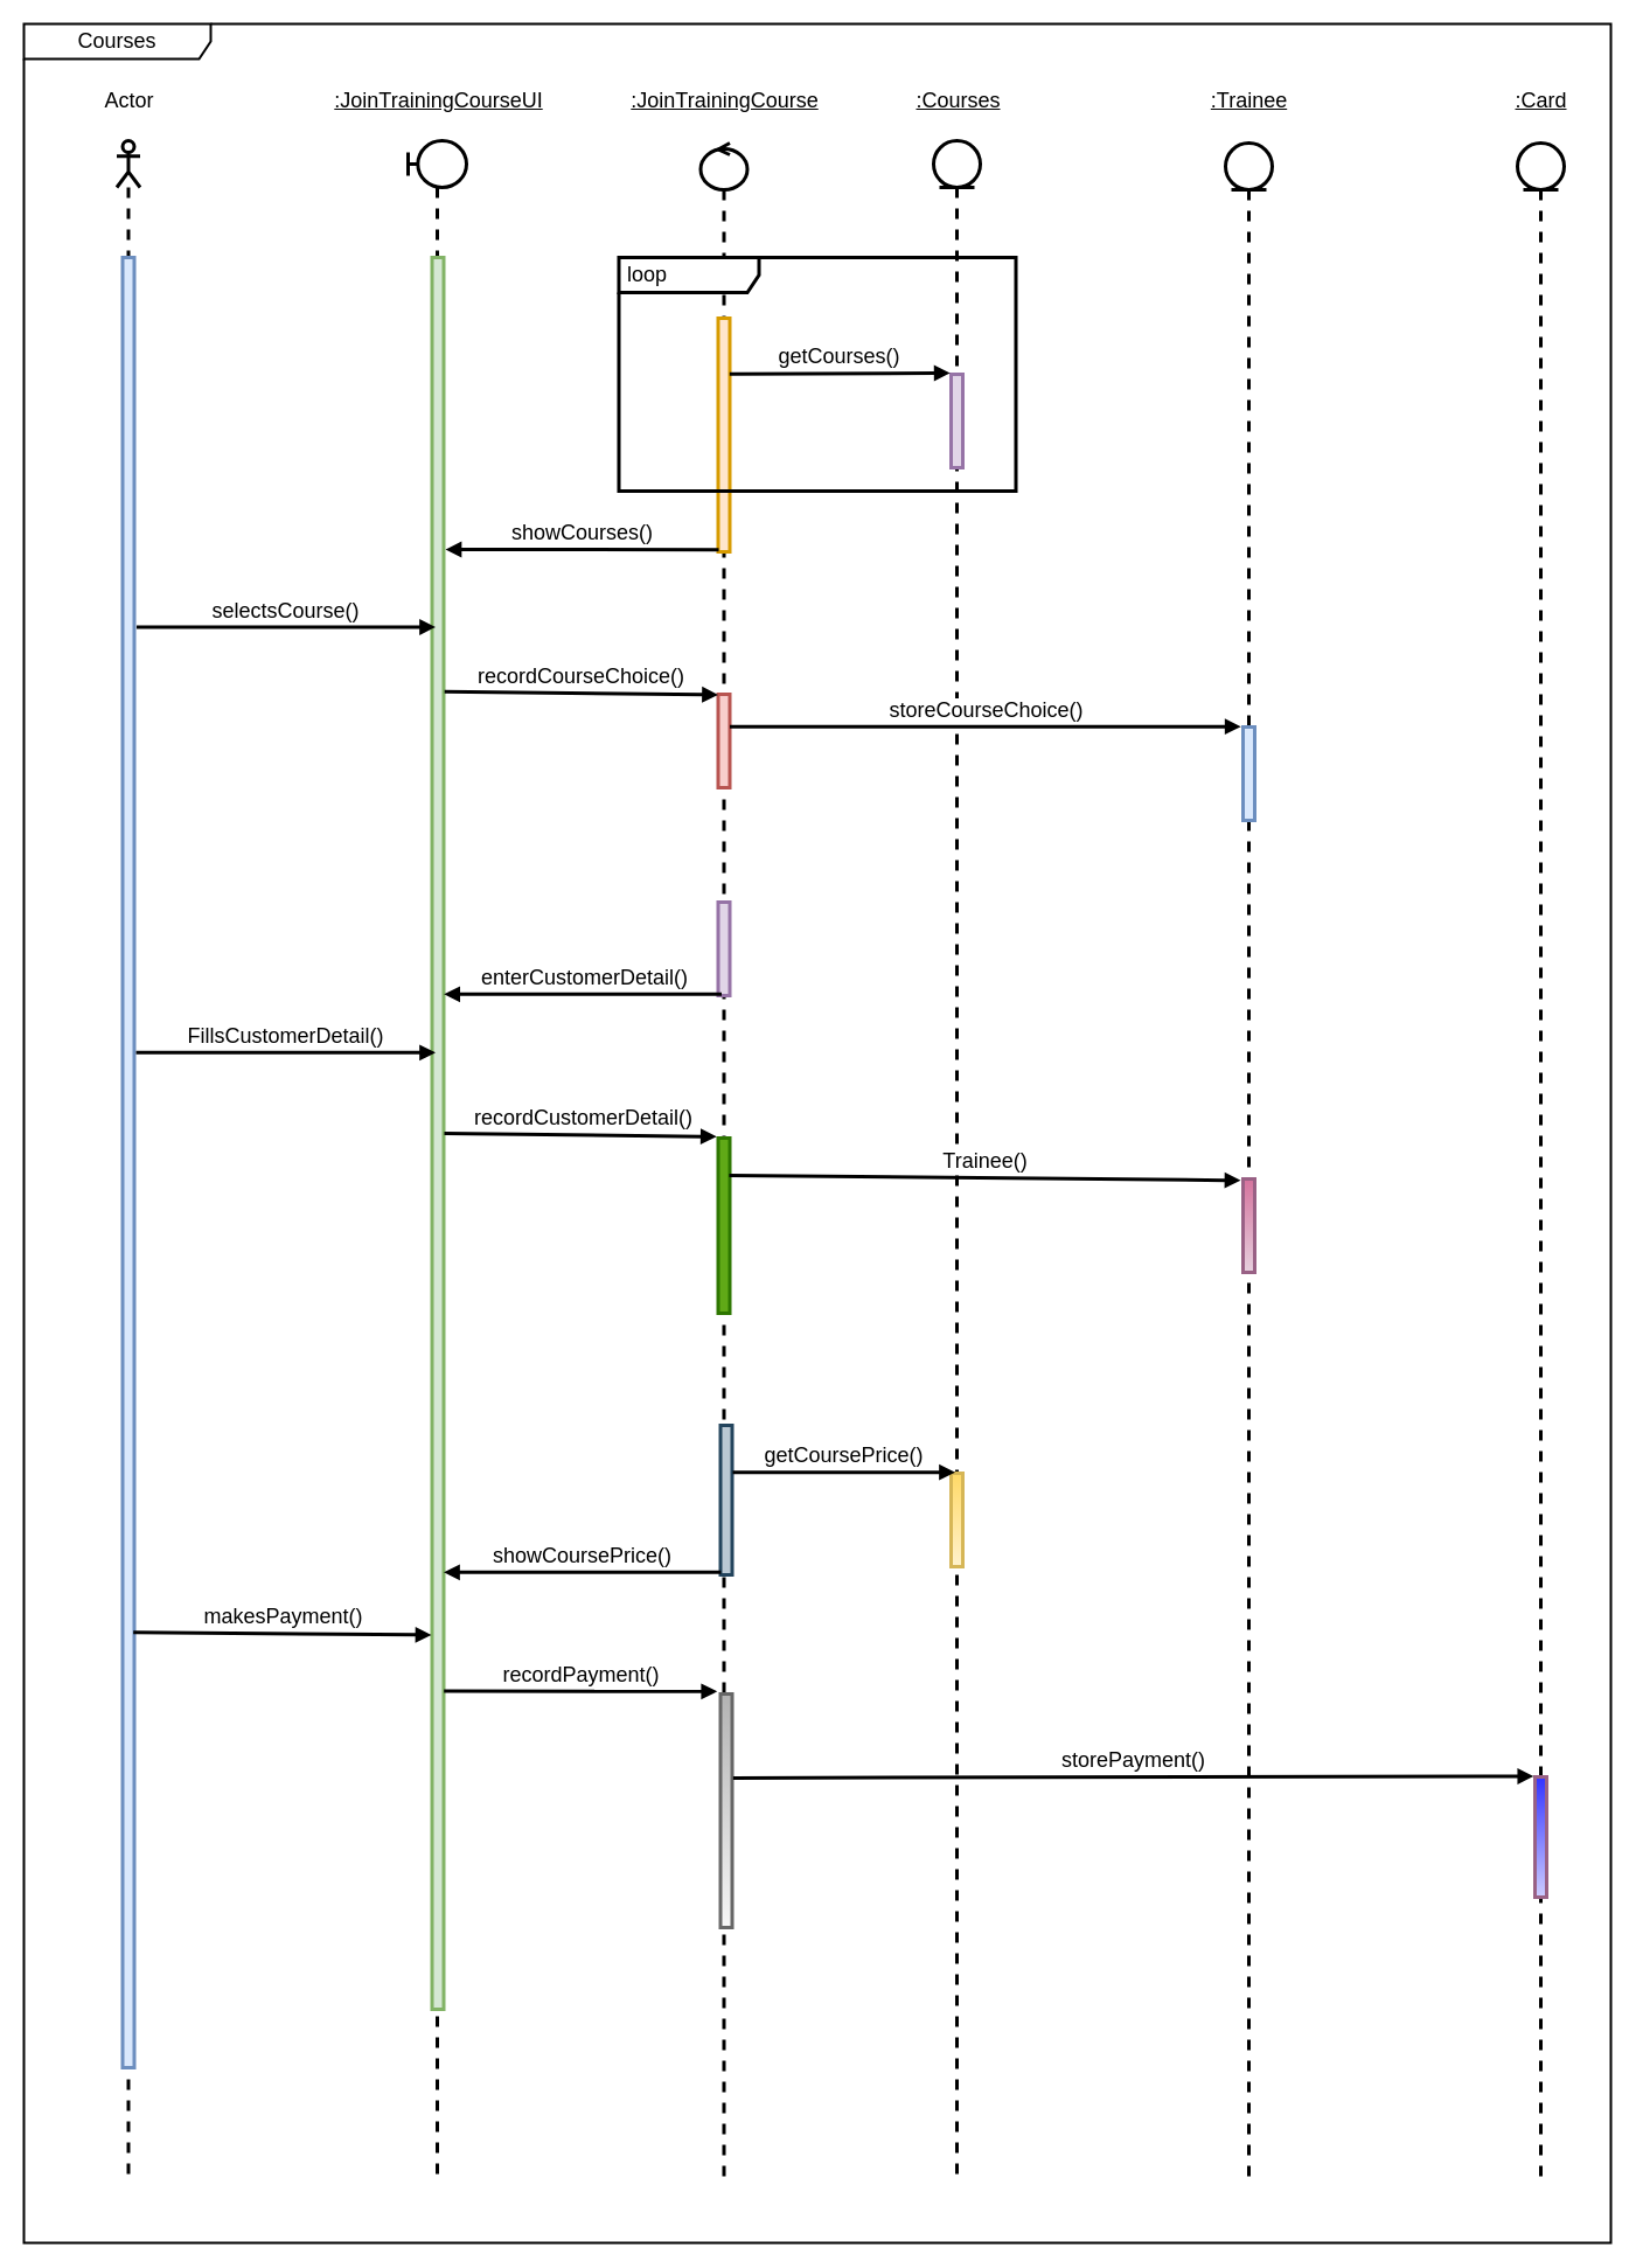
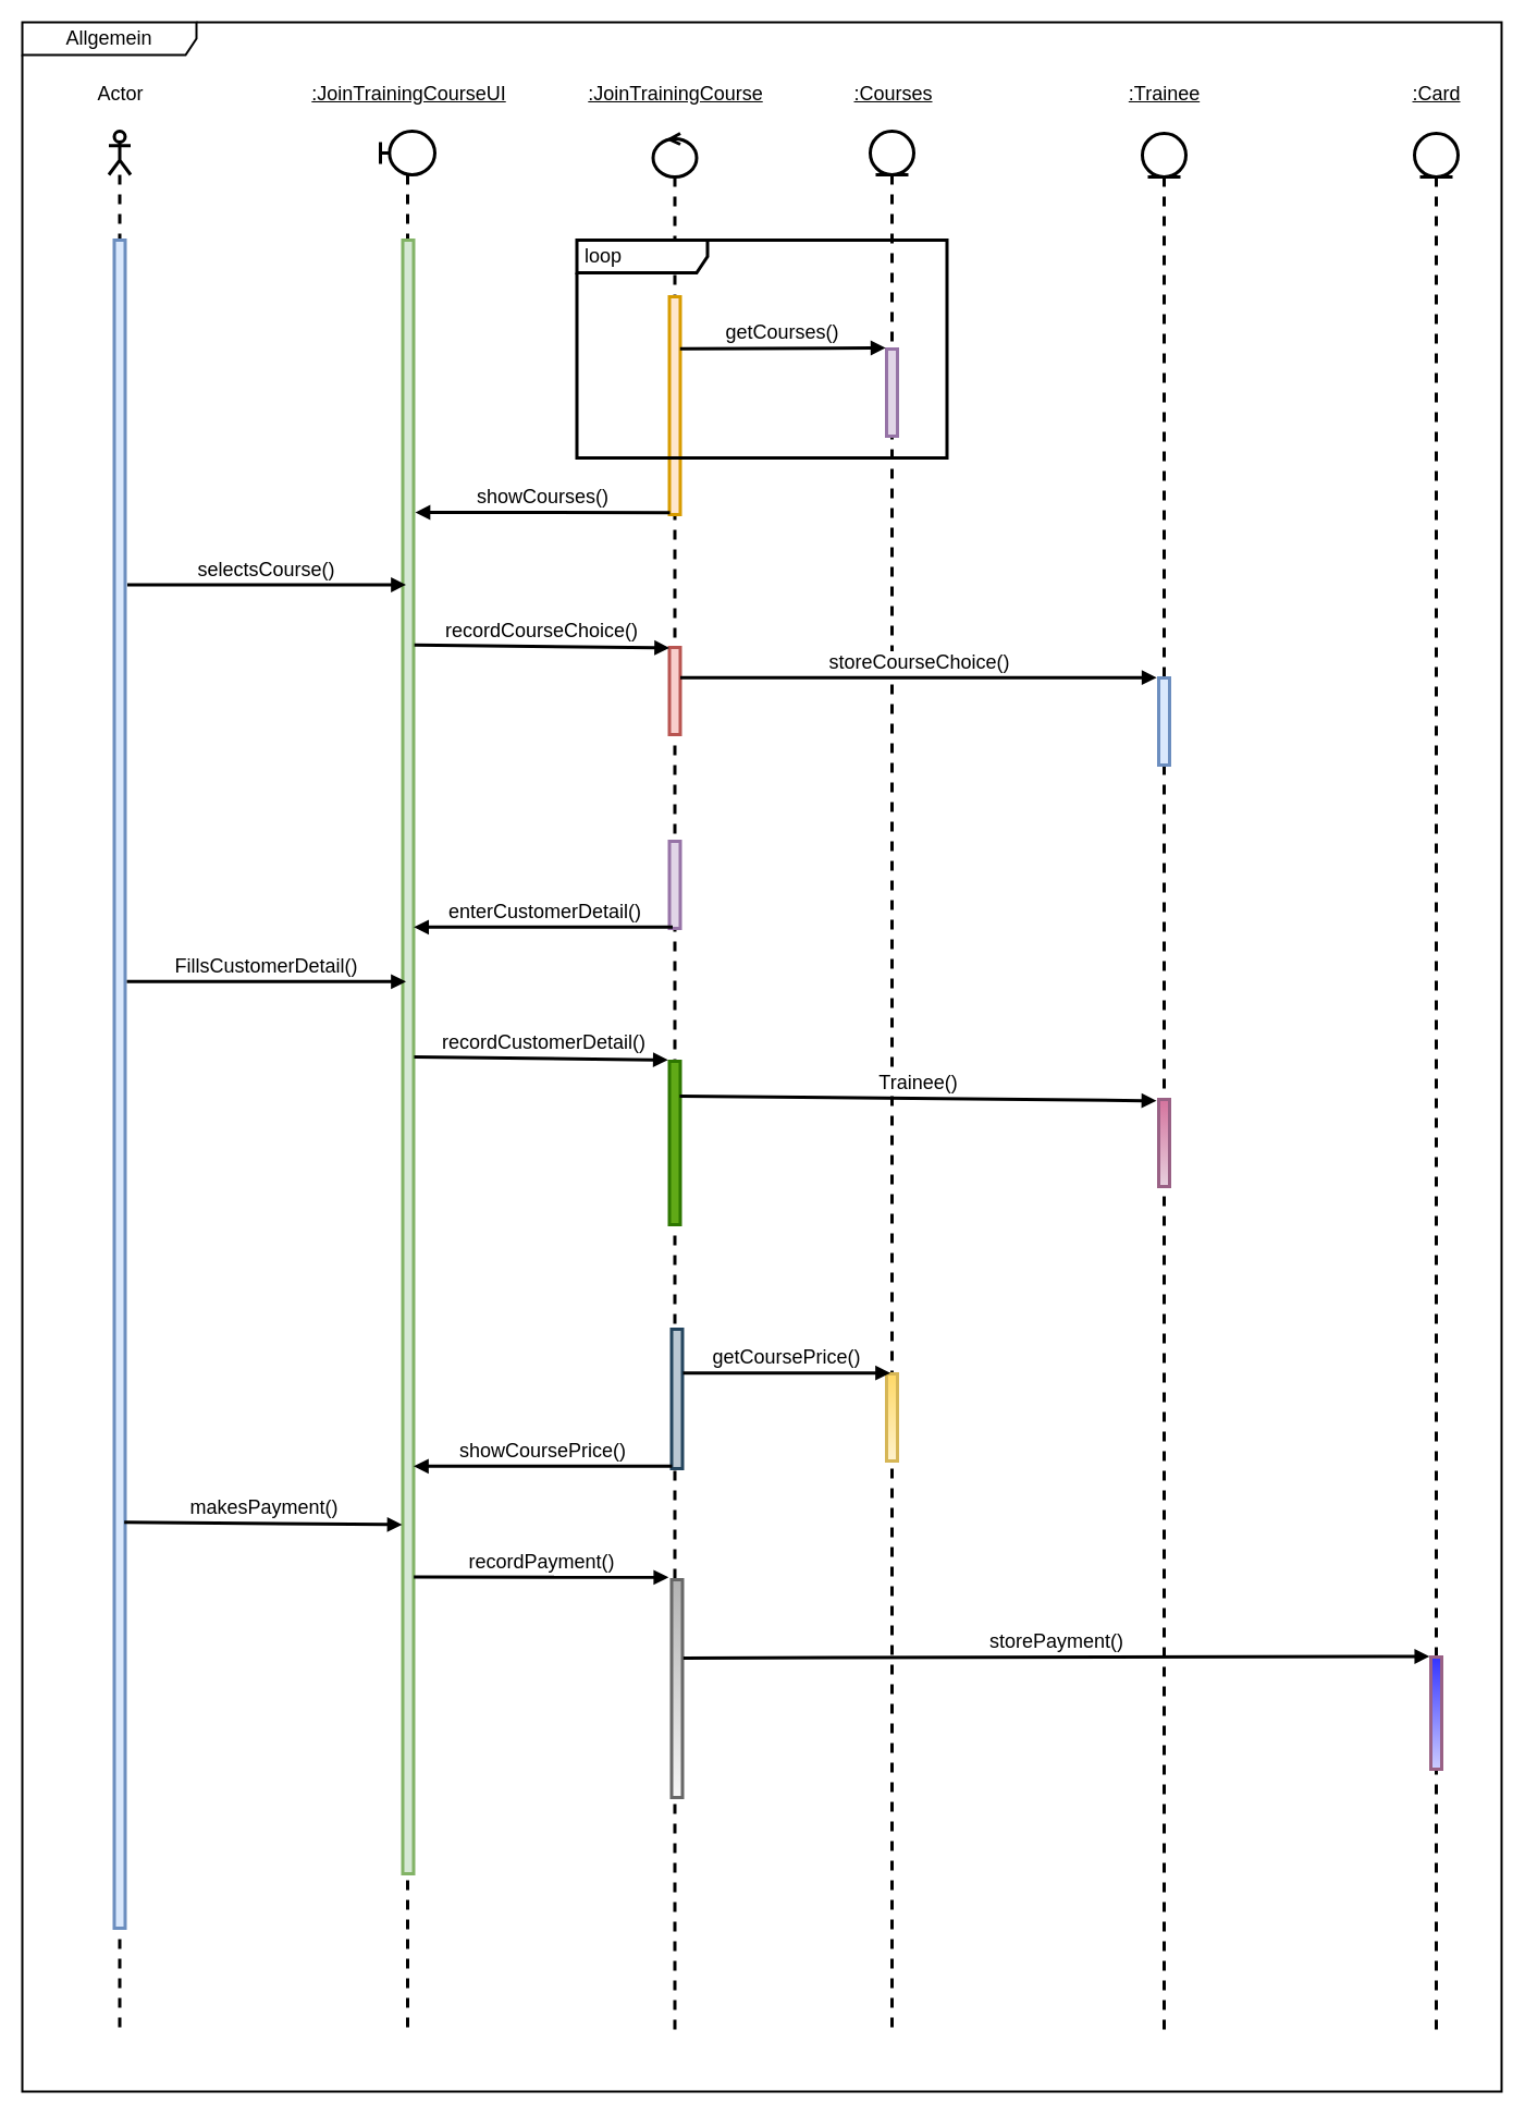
- <mxCell id="42" value="Courses" style="shape=umlFrame;whiteSpace=wrap;html=1;pointerEvents=0;recursiveResize=0;container=1;collapsible=0;width=160;fontSize=18;strokeWidth=2;" vertex="1" parent="1"><mxGeometry x="20" y="20" width="1359" height="1900" as="geometry" /></mxCell>
+ <mxCell id="42" value="Allgemein" style="shape=umlFrame;whiteSpace=wrap;html=1;pointerEvents=0;recursiveResize=0;container=1;collapsible=0;width=160;fontSize=18;strokeWidth=2;" vertex="1" parent="1"><mxGeometry x="20" y="20" width="1359" height="1900" as="geometry" /></mxCell>
